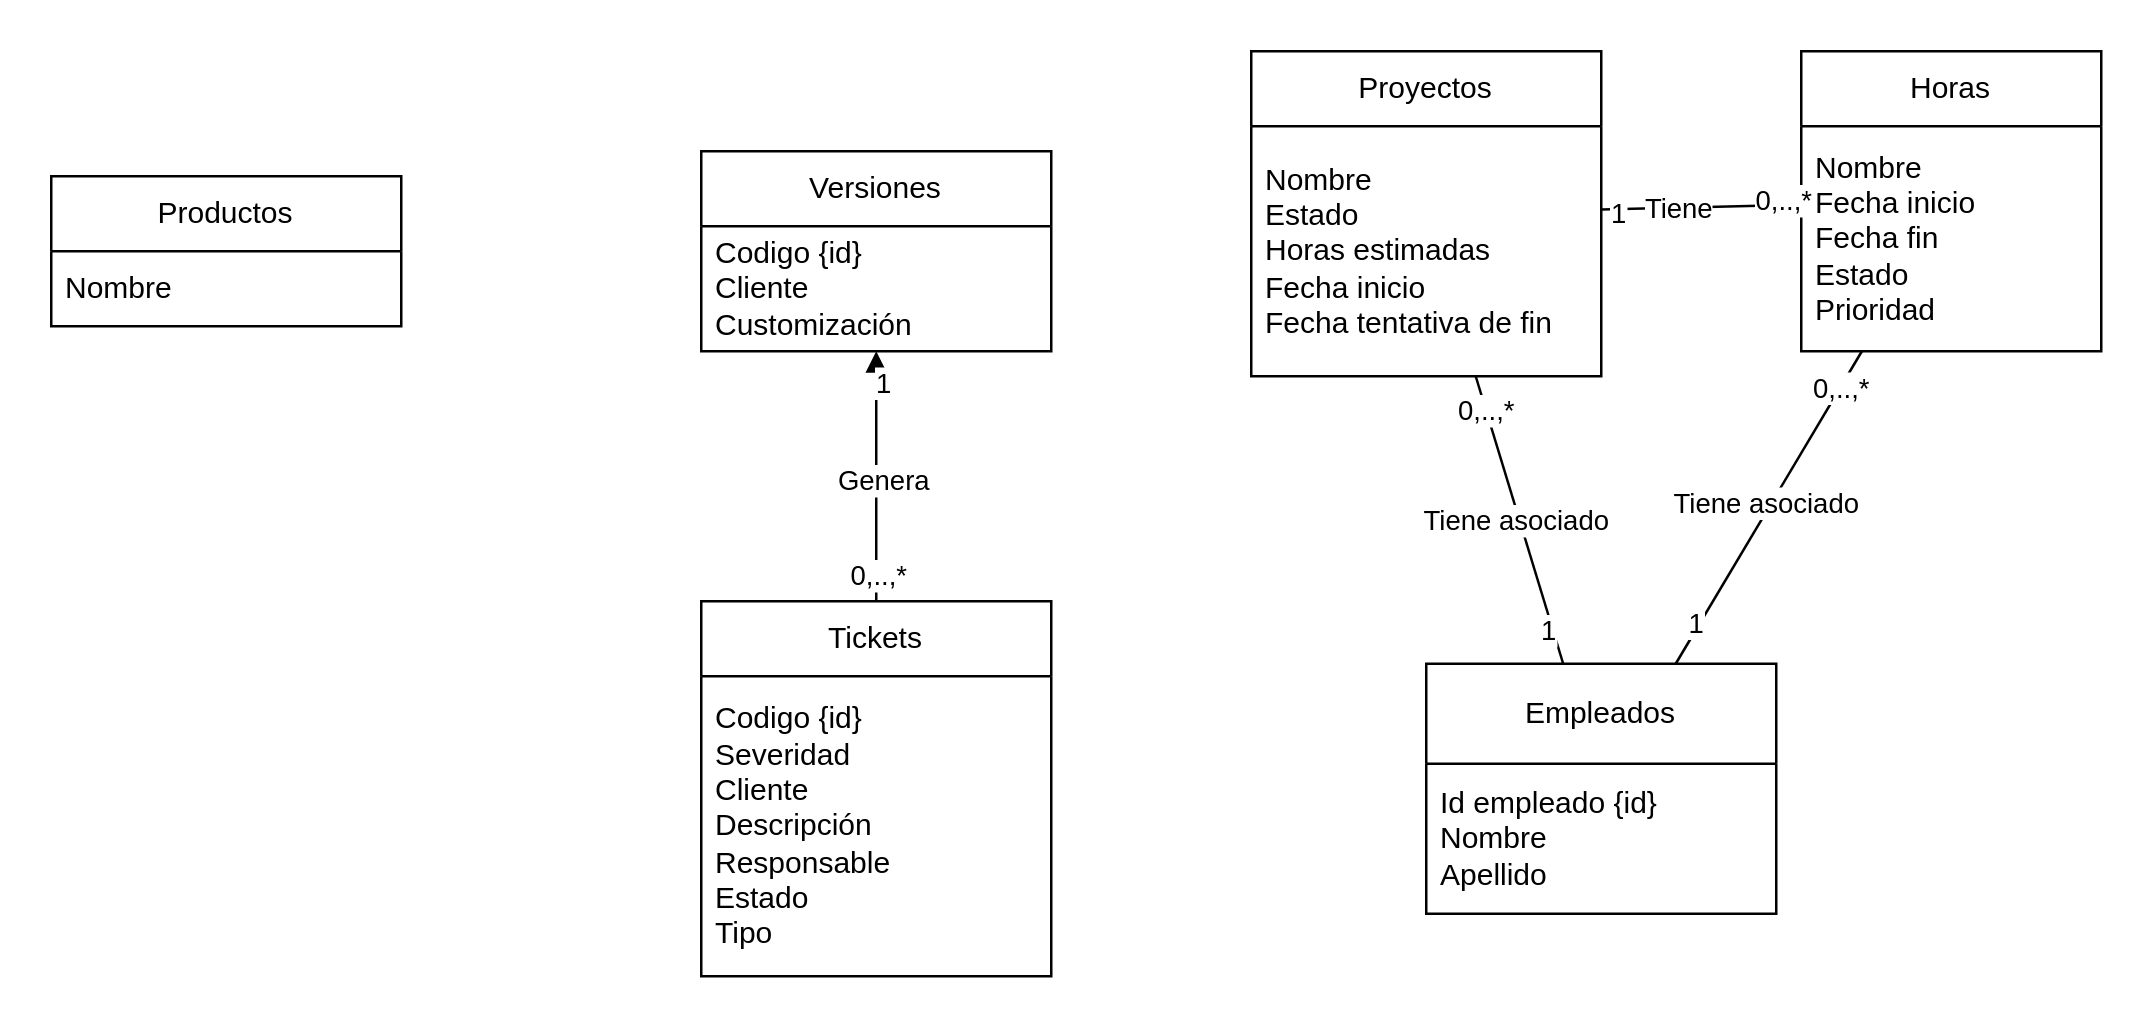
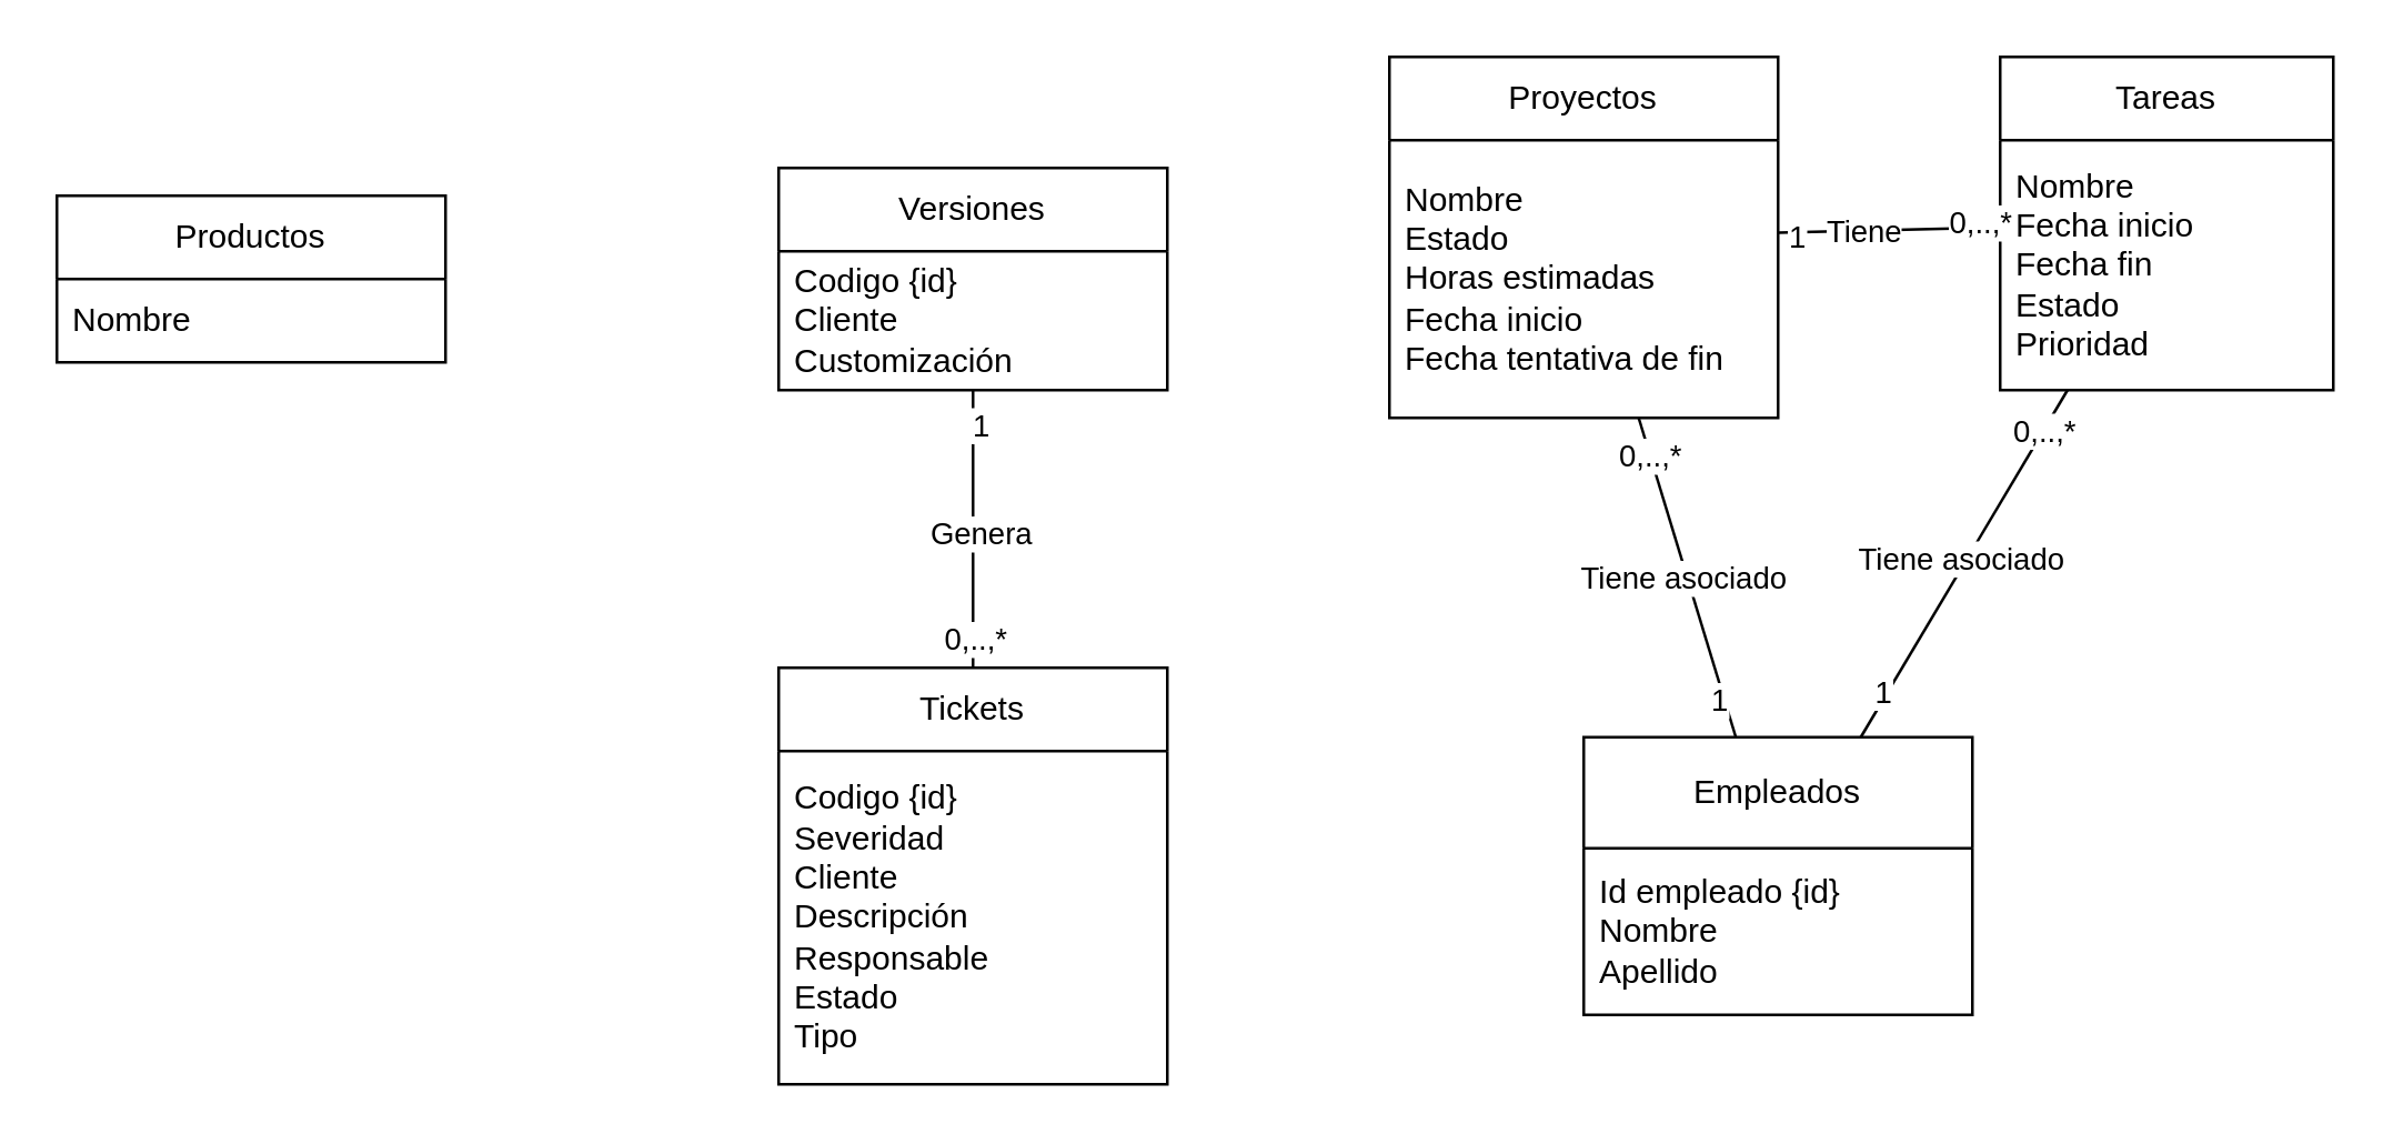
- <mxCell id="4" value="Horas" style="swimlane;fontStyle=0;childLayout=stackLayout;horizontal=1;startSize=30;horizontalStack=0;resizeParent=1;resizeParentMax=0;resizeLast=0;collapsible=1;marginBottom=0;whiteSpace=wrap;html=1;" vertex="1" parent="1"><mxGeometry x="720" y="20" width="120" height="120" as="geometry" /></mxCell>
+ <mxCell id="4" value="Tareas" style="swimlane;fontStyle=0;childLayout=stackLayout;horizontal=1;startSize=30;horizontalStack=0;resizeParent=1;resizeParentMax=0;resizeLast=0;collapsible=1;marginBottom=0;whiteSpace=wrap;html=1;" vertex="1" parent="1"><mxGeometry x="720" y="20" width="120" height="120" as="geometry" /></mxCell>
- <mxCell id="16" value="" style="endArrow=block;html=1;rounded=0;" edge="1" parent="1" source="10" target="12"><mxGeometry width="50" height="50" relative="1" as="geometry"><mxPoint x="390" y="220" as="sourcePoint" /><mxPoint x="310" y="170" as="targetPoint" /></mxGeometry></mxCell>
+ <mxCell id="16" value="" style="endArrow=none;html=1;rounded=0;" edge="1" parent="1" source="10" target="12"><mxGeometry width="50" height="50" relative="1" as="geometry"><mxPoint x="390" y="220" as="sourcePoint" /><mxPoint x="310" y="170" as="targetPoint" /></mxGeometry></mxCell>
